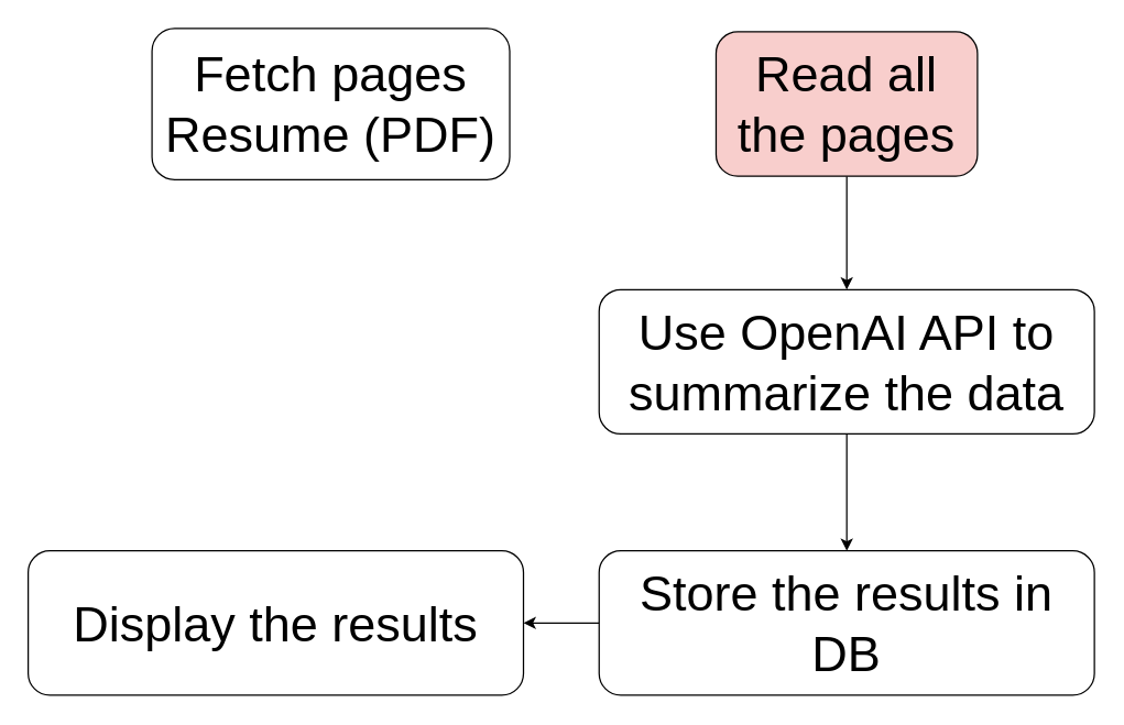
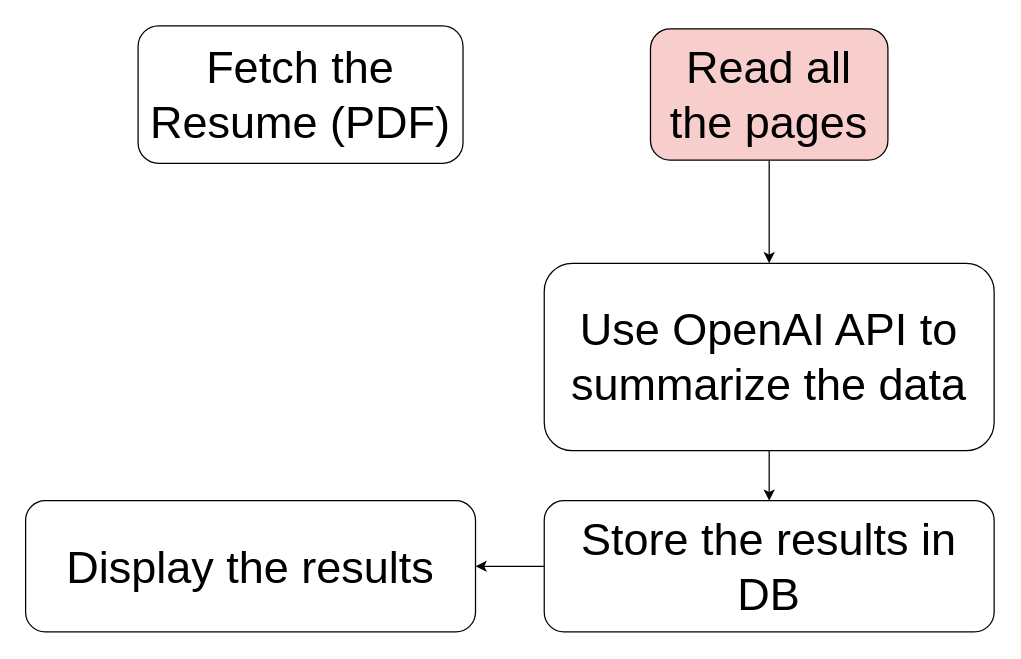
- <mxCell id="2" value="&lt;font style=&quot;font-size: 36px;&quot;&gt;Fetch pages Resume (PDF)&lt;/font&gt;" style="rounded=1;whiteSpace=wrap;html=1;" parent="1" vertex="1"><mxGeometry x="110" y="20" width="260" height="110" as="geometry" /></mxCell>
+ <mxCell id="2" value="&lt;font style=&quot;font-size: 36px;&quot;&gt;Fetch the Resume (PDF)&lt;/font&gt;" style="rounded=1;whiteSpace=wrap;html=1;" parent="1" vertex="1"><mxGeometry x="110" y="20" width="260" height="110" as="geometry" /></mxCell>
- <mxCell id="6" value="&lt;font style=&quot;font-size: 36px;&quot;&gt;Use OpenAI API to summarize the data&lt;/font&gt;" style="whiteSpace=wrap;html=1;rounded=1;" parent="1" vertex="1"><mxGeometry x="435" y="210" width="360" height="105" as="geometry" /></mxCell>
+ <mxCell id="6" value="&lt;font style=&quot;font-size: 36px;&quot;&gt;Use OpenAI API to summarize the data&lt;/font&gt;" style="whiteSpace=wrap;html=1;rounded=1;" parent="1" vertex="1"><mxGeometry x="435" y="210" width="360" height="150" as="geometry" /></mxCell>
